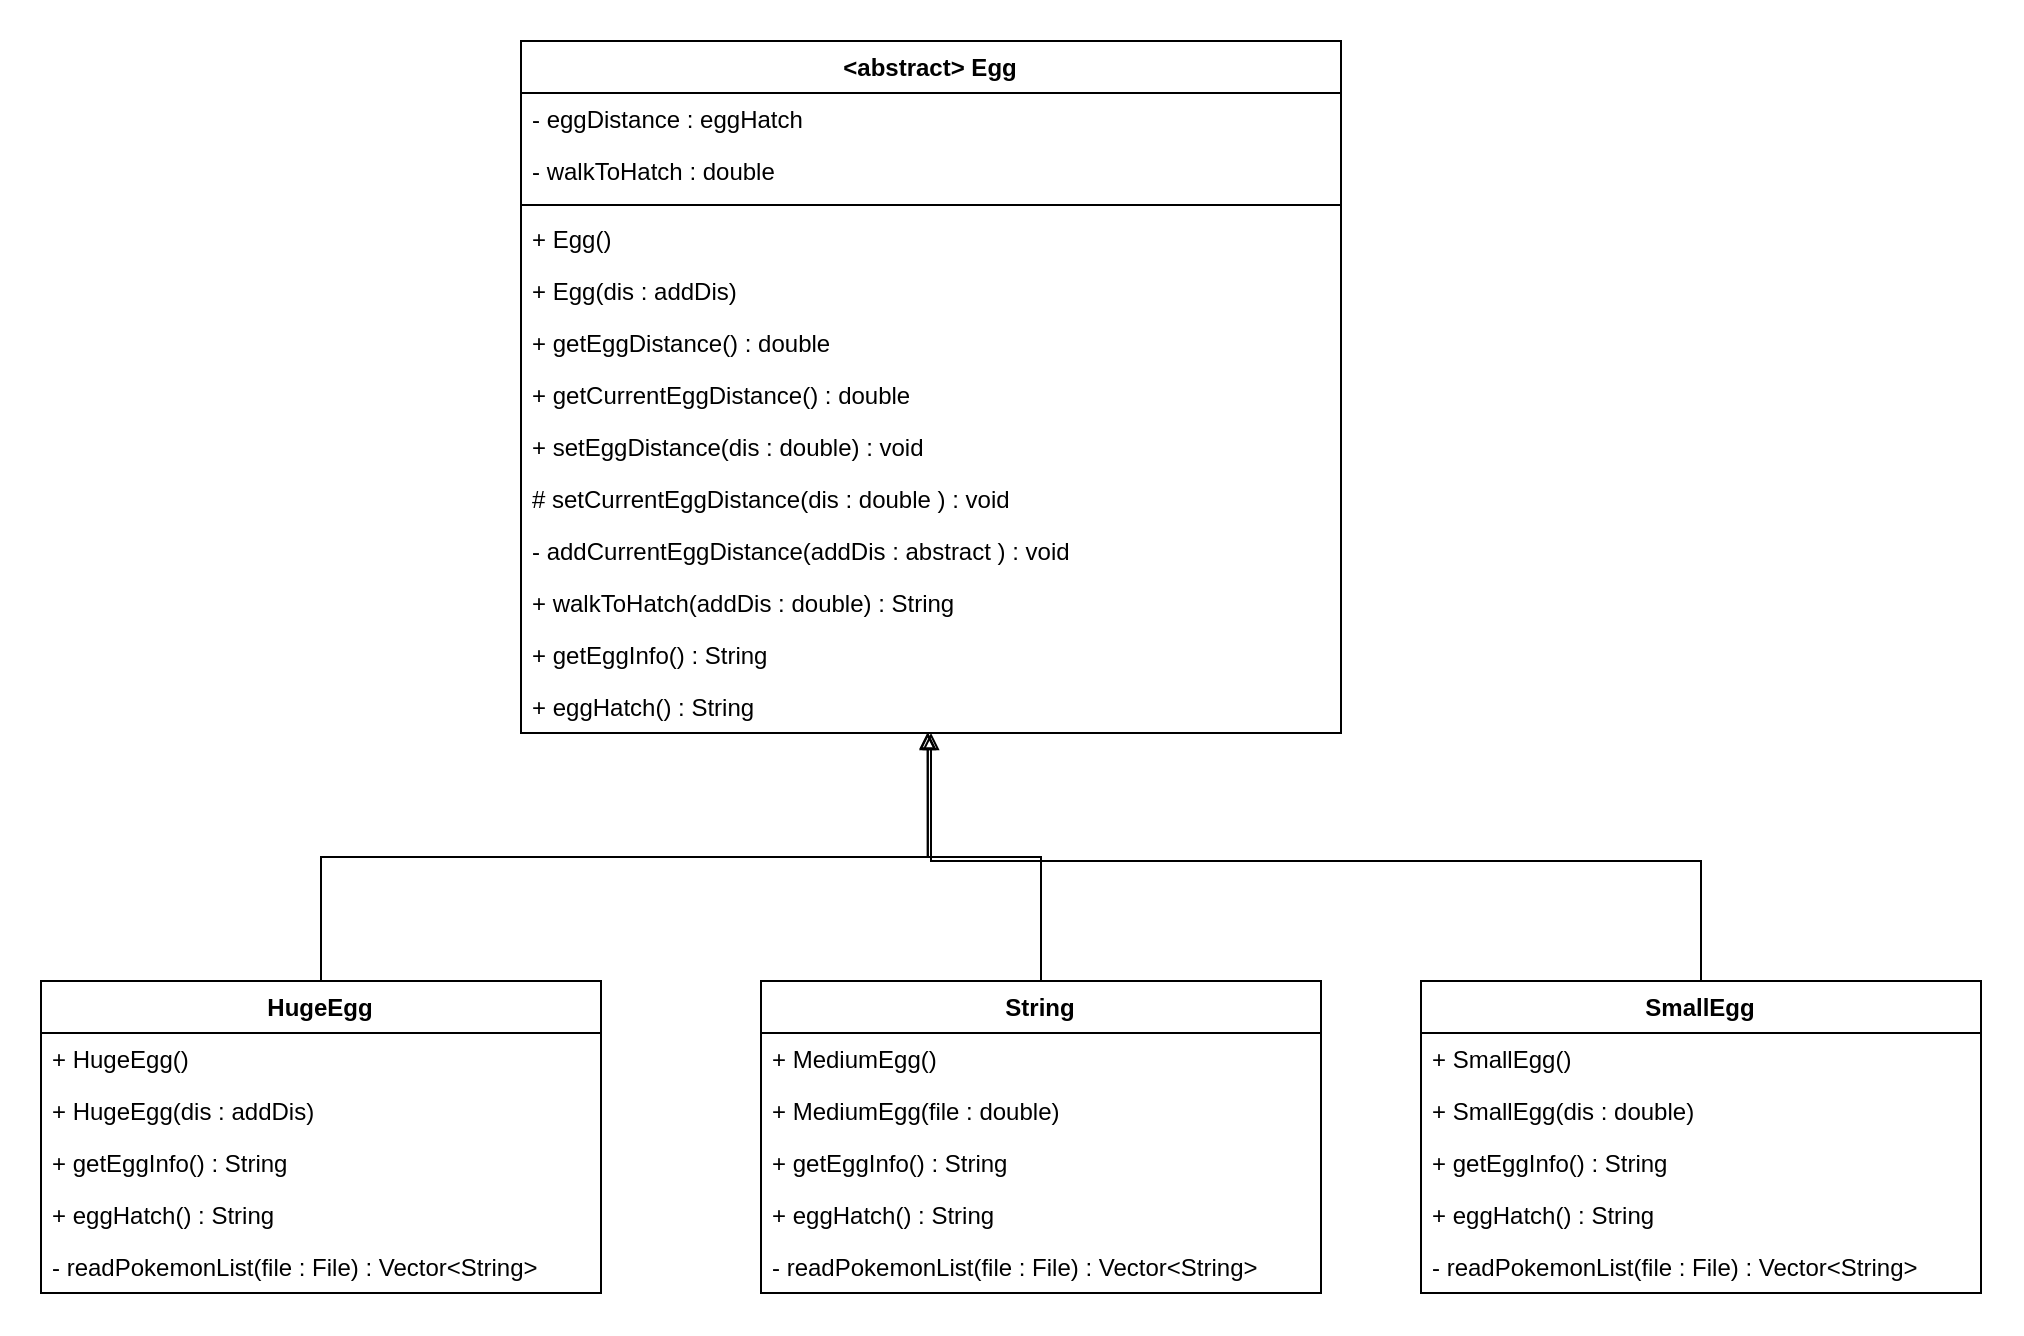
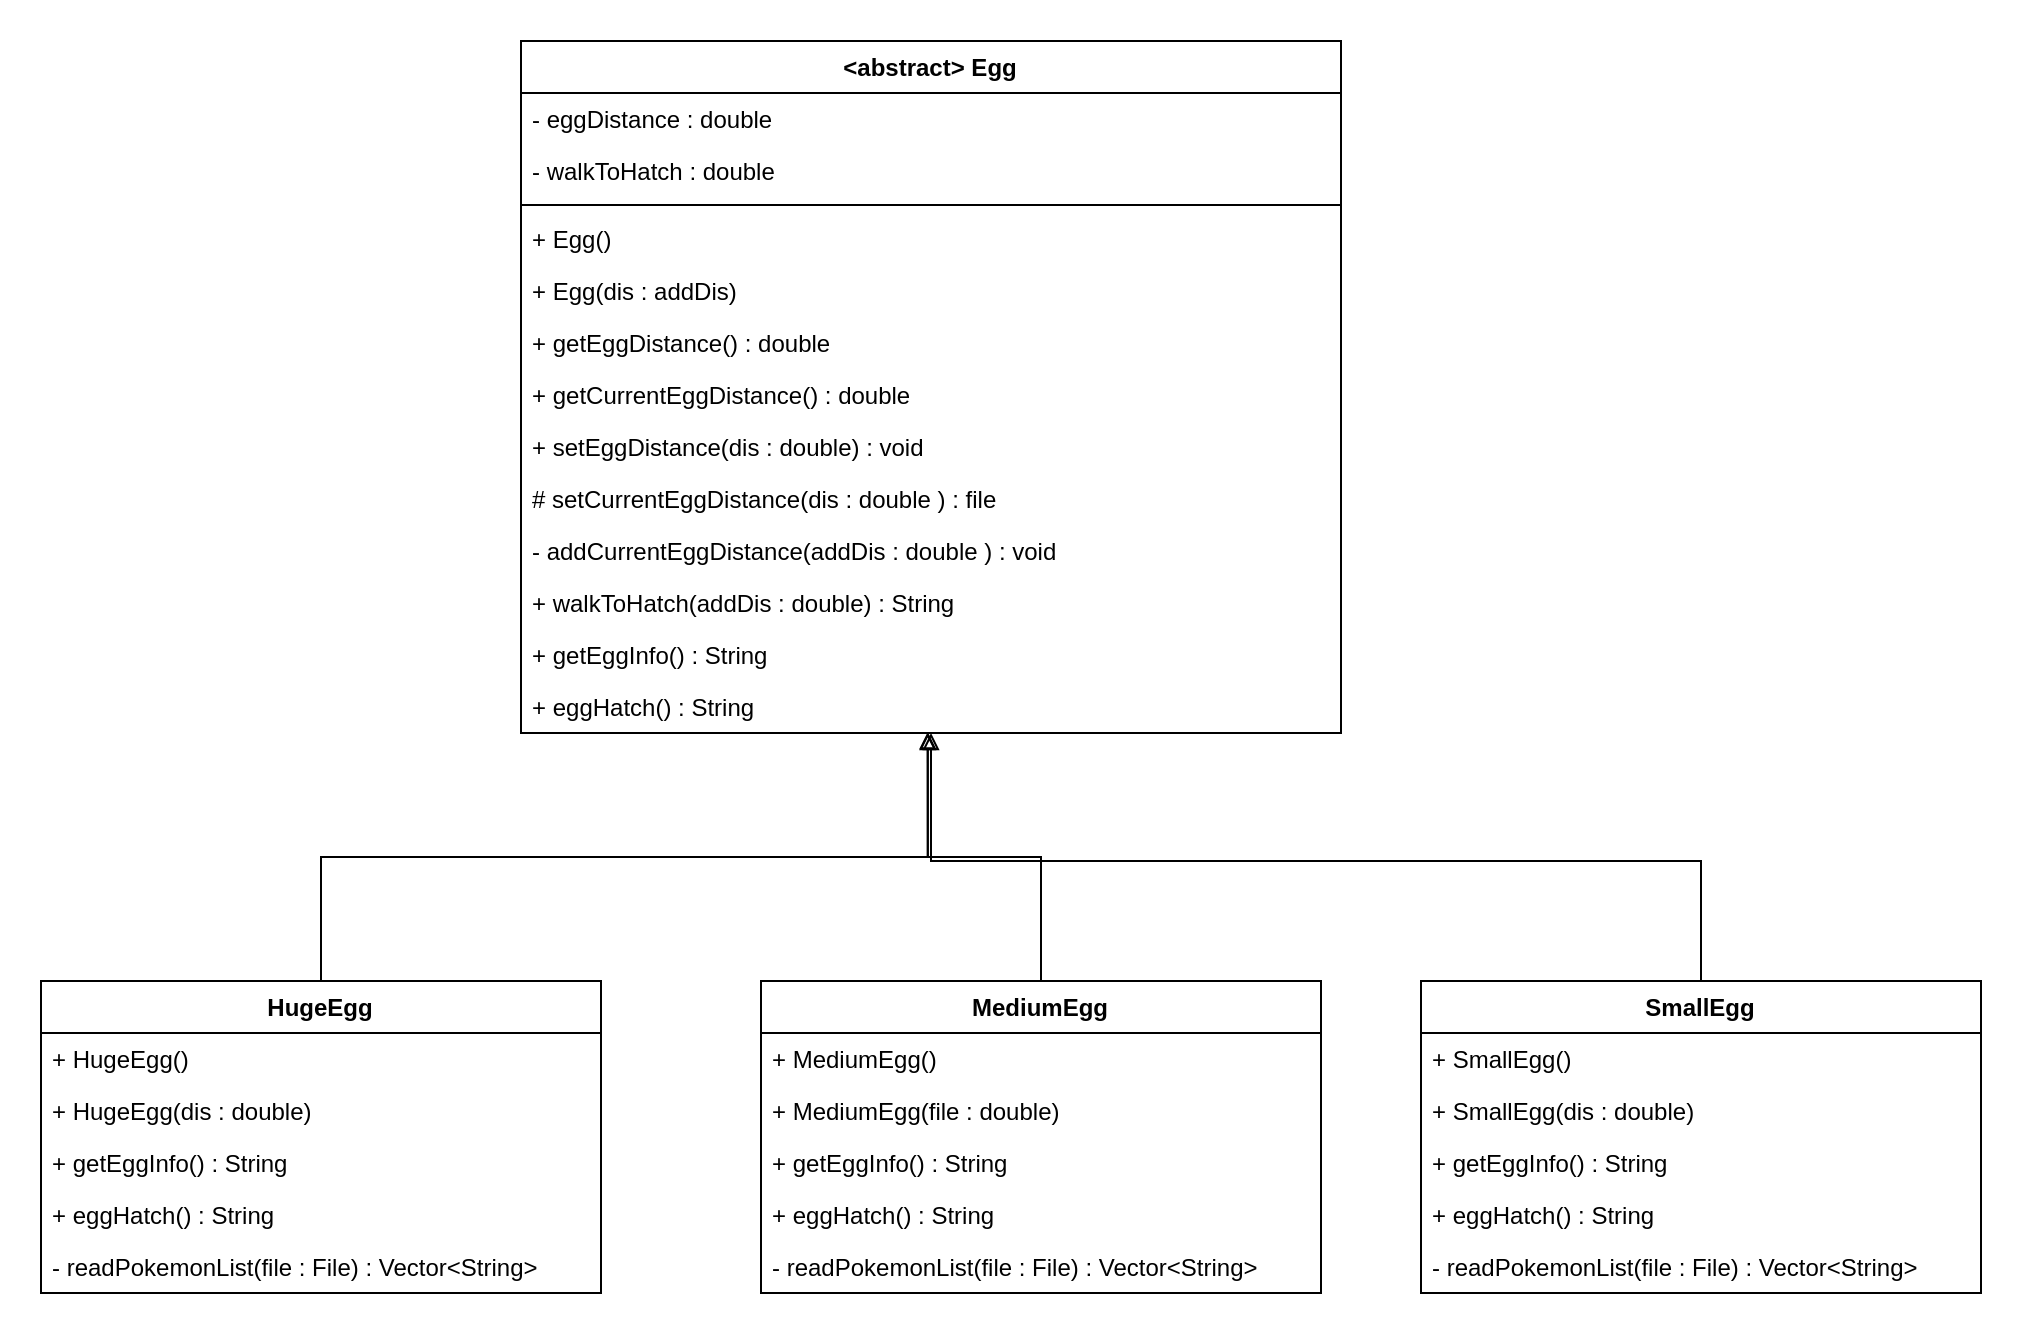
- <mxCell id="3" value="- eggDistance : eggHatch" style="text;strokeColor=none;fillColor=none;align=left;verticalAlign=top;spacingLeft=4;spacingRight=4;overflow=hidden;rotatable=0;points=[[0,0.5],[1,0.5]];portConstraint=eastwest;" vertex="1" parent="2"><mxGeometry y="26" width="410" height="26" as="geometry" /></mxCell>
+ <mxCell id="3" value="- eggDistance : double" style="text;strokeColor=none;fillColor=none;align=left;verticalAlign=top;spacingLeft=4;spacingRight=4;overflow=hidden;rotatable=0;points=[[0,0.5],[1,0.5]];portConstraint=eastwest;" vertex="1" parent="2"><mxGeometry y="26" width="410" height="26" as="geometry" /></mxCell>
- <mxCell id="11" value="# setCurrentEggDistance(dis : double ) : void" style="text;strokeColor=none;fillColor=none;align=left;verticalAlign=top;spacingLeft=4;spacingRight=4;overflow=hidden;rotatable=0;points=[[0,0.5],[1,0.5]];portConstraint=eastwest;" vertex="1" parent="2"><mxGeometry y="216" width="410" height="26" as="geometry" /></mxCell>
+ <mxCell id="11" value="# setCurrentEggDistance(dis : double ) : file" style="text;strokeColor=none;fillColor=none;align=left;verticalAlign=top;spacingLeft=4;spacingRight=4;overflow=hidden;rotatable=0;points=[[0,0.5],[1,0.5]];portConstraint=eastwest;" vertex="1" parent="2"><mxGeometry y="216" width="410" height="26" as="geometry" /></mxCell>
- <mxCell id="12" value="- addCurrentEggDistance(addDis : abstract ) : void" style="text;strokeColor=none;fillColor=none;align=left;verticalAlign=top;spacingLeft=4;spacingRight=4;overflow=hidden;rotatable=0;points=[[0,0.5],[1,0.5]];portConstraint=eastwest;" vertex="1" parent="2"><mxGeometry y="242" width="410" height="26" as="geometry" /></mxCell>
+ <mxCell id="12" value="- addCurrentEggDistance(addDis : double ) : void" style="text;strokeColor=none;fillColor=none;align=left;verticalAlign=top;spacingLeft=4;spacingRight=4;overflow=hidden;rotatable=0;points=[[0,0.5],[1,0.5]];portConstraint=eastwest;" vertex="1" parent="2"><mxGeometry y="242" width="410" height="26" as="geometry" /></mxCell>
- <mxCell id="24" value="String" style="swimlane;fontStyle=1;align=center;verticalAlign=top;childLayout=stackLayout;horizontal=1;startSize=26;horizontalStack=0;resizeParent=1;resizeParentMax=0;resizeLast=0;collapsible=1;marginBottom=0;" vertex="1" parent="1"><mxGeometry x="380" y="490" width="280" height="156" as="geometry" /></mxCell>
+ <mxCell id="24" value="MediumEgg" style="swimlane;fontStyle=1;align=center;verticalAlign=top;childLayout=stackLayout;horizontal=1;startSize=26;horizontalStack=0;resizeParent=1;resizeParentMax=0;resizeLast=0;collapsible=1;marginBottom=0;" vertex="1" parent="1"><mxGeometry x="380" y="490" width="280" height="156" as="geometry" /></mxCell>
- <mxCell id="19" value="+ HugeEgg(dis : addDis)" style="text;strokeColor=none;fillColor=none;align=left;verticalAlign=top;spacingLeft=4;spacingRight=4;overflow=hidden;rotatable=0;points=[[0,0.5],[1,0.5]];portConstraint=eastwest;" vertex="1" parent="17"><mxGeometry y="52" width="280" height="26" as="geometry" /></mxCell>
+ <mxCell id="19" value="+ HugeEgg(dis : double)" style="text;strokeColor=none;fillColor=none;align=left;verticalAlign=top;spacingLeft=4;spacingRight=4;overflow=hidden;rotatable=0;points=[[0,0.5],[1,0.5]];portConstraint=eastwest;" vertex="1" parent="17"><mxGeometry y="52" width="280" height="26" as="geometry" /></mxCell>
